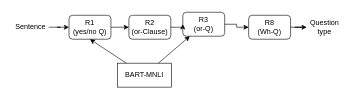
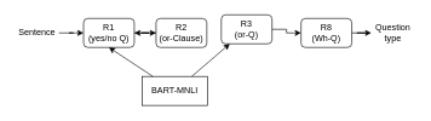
- <mxCell id="3" value="" style="edgeStyle=orthogonalEdgeStyle;rounded=0;orthogonalLoop=1;jettySize=auto;html=1;" edge="1" parent="1" source="4" target="7"><mxGeometry relative="1" as="geometry" /></mxCell>
+ <mxCell id="3" value="" style="edgeStyle=orthogonalEdgeStyle;rounded=0;orthogonalLoop=1;jettySize=auto;html=1;" edge="1" parent="1" source="4" target="2"><mxGeometry relative="1" as="geometry" /></mxCell>
